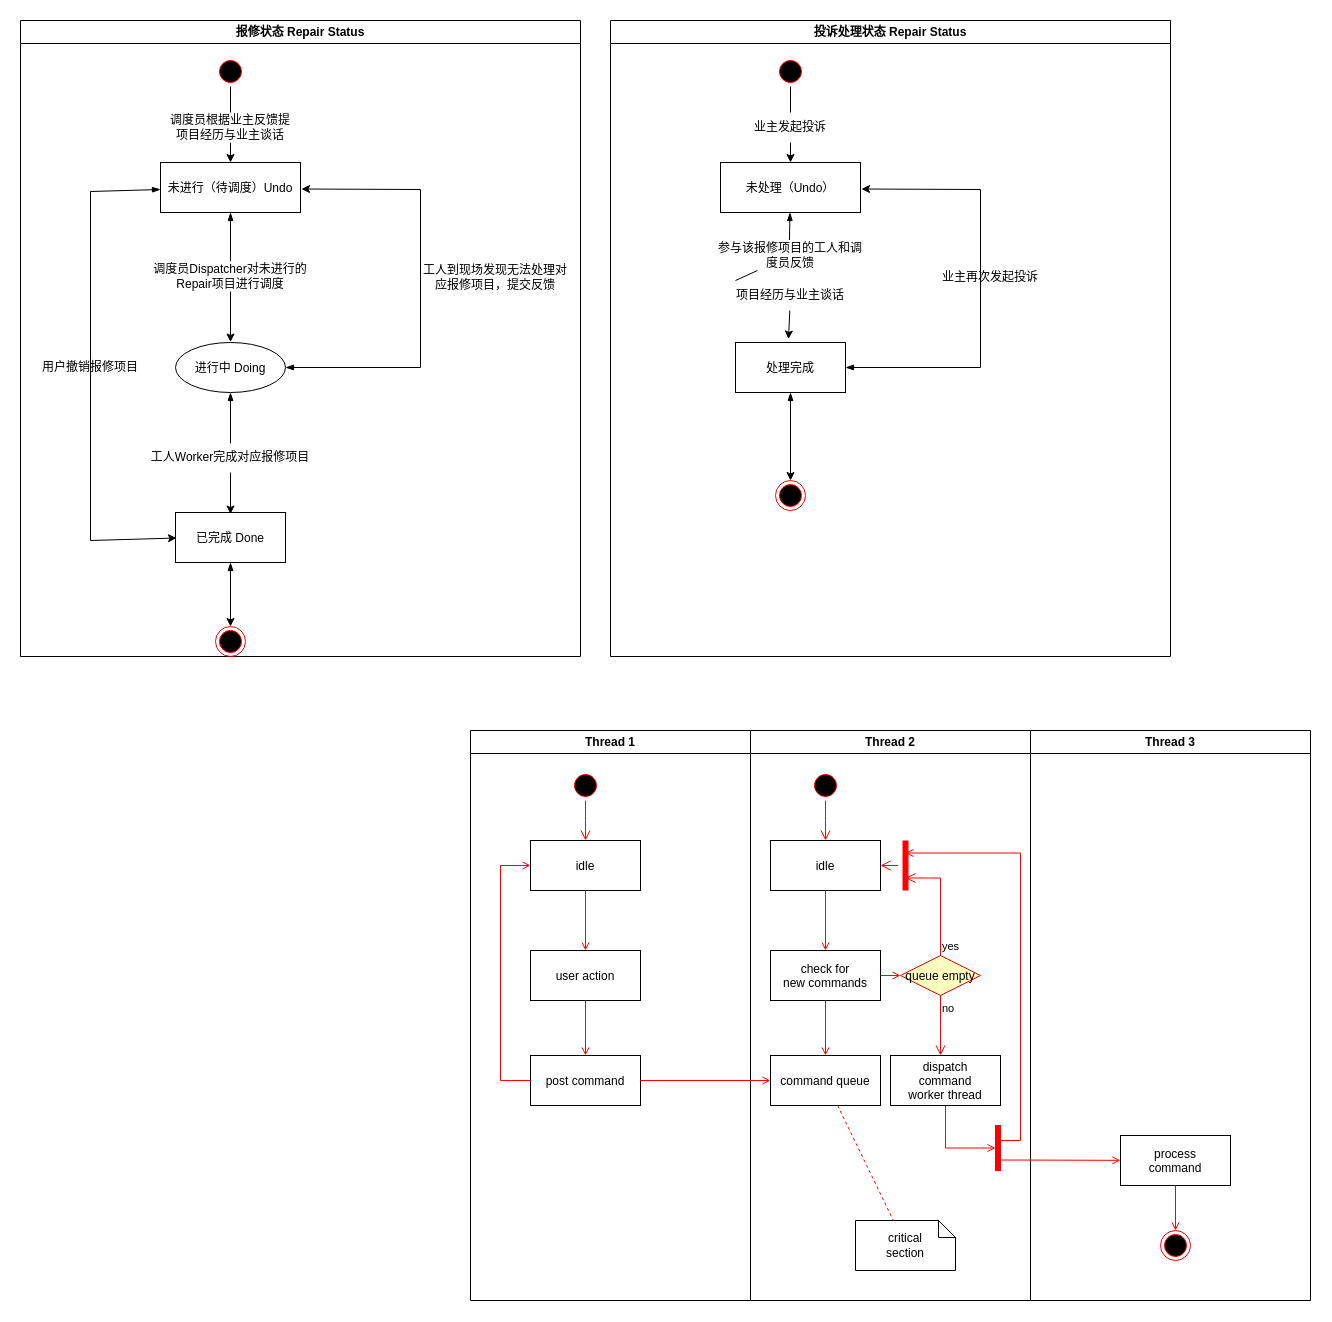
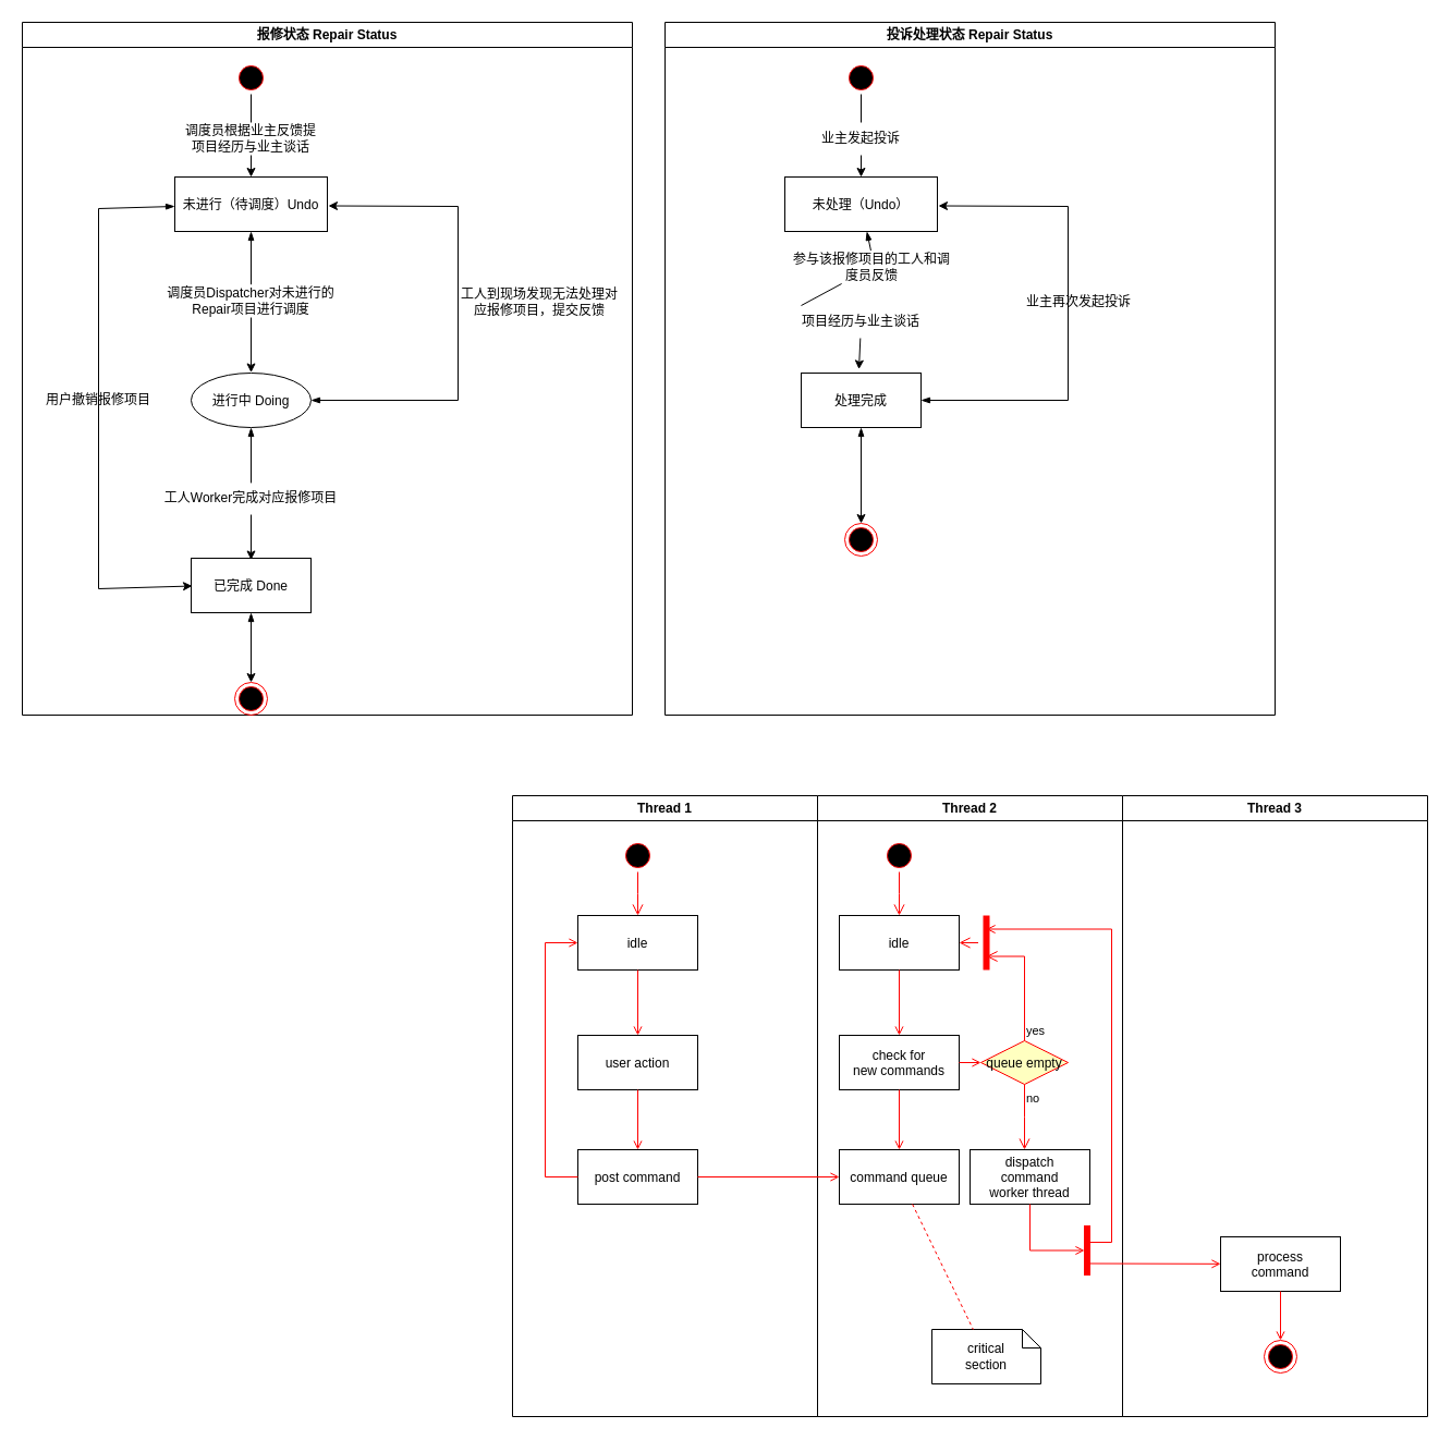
- <mxCell id="71" value="参与该报修项目的工人和调度员反馈" style="text;html=1;strokeColor=none;fillColor=none;align=center;verticalAlign=middle;whiteSpace=wrap;rounded=0;" vertex="1" parent="57"><mxGeometry x="105" y="220" width="150" height="30" as="geometry" /></mxCell>
+ <mxCell id="71" value="参与该报修项目的工人和调度员反馈" style="text;html=1;strokeColor=none;fillColor=none;align=center;verticalAlign=middle;whiteSpace=wrap;rounded=0;" vertex="1" parent="57"><mxGeometry x="115" y="210" width="150" height="30" as="geometry" /></mxCell>
